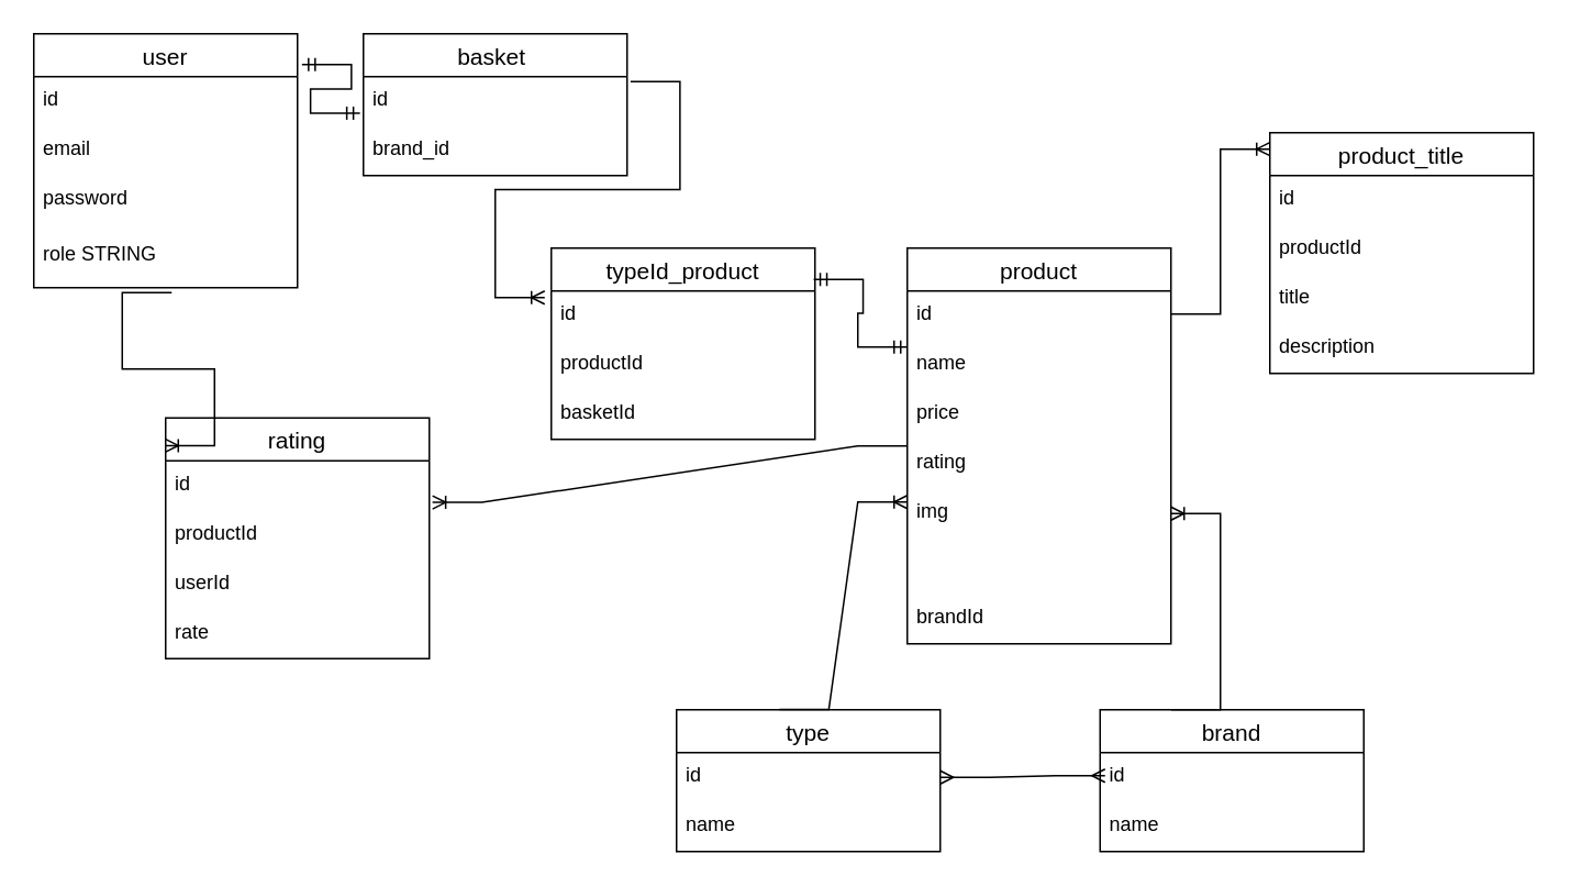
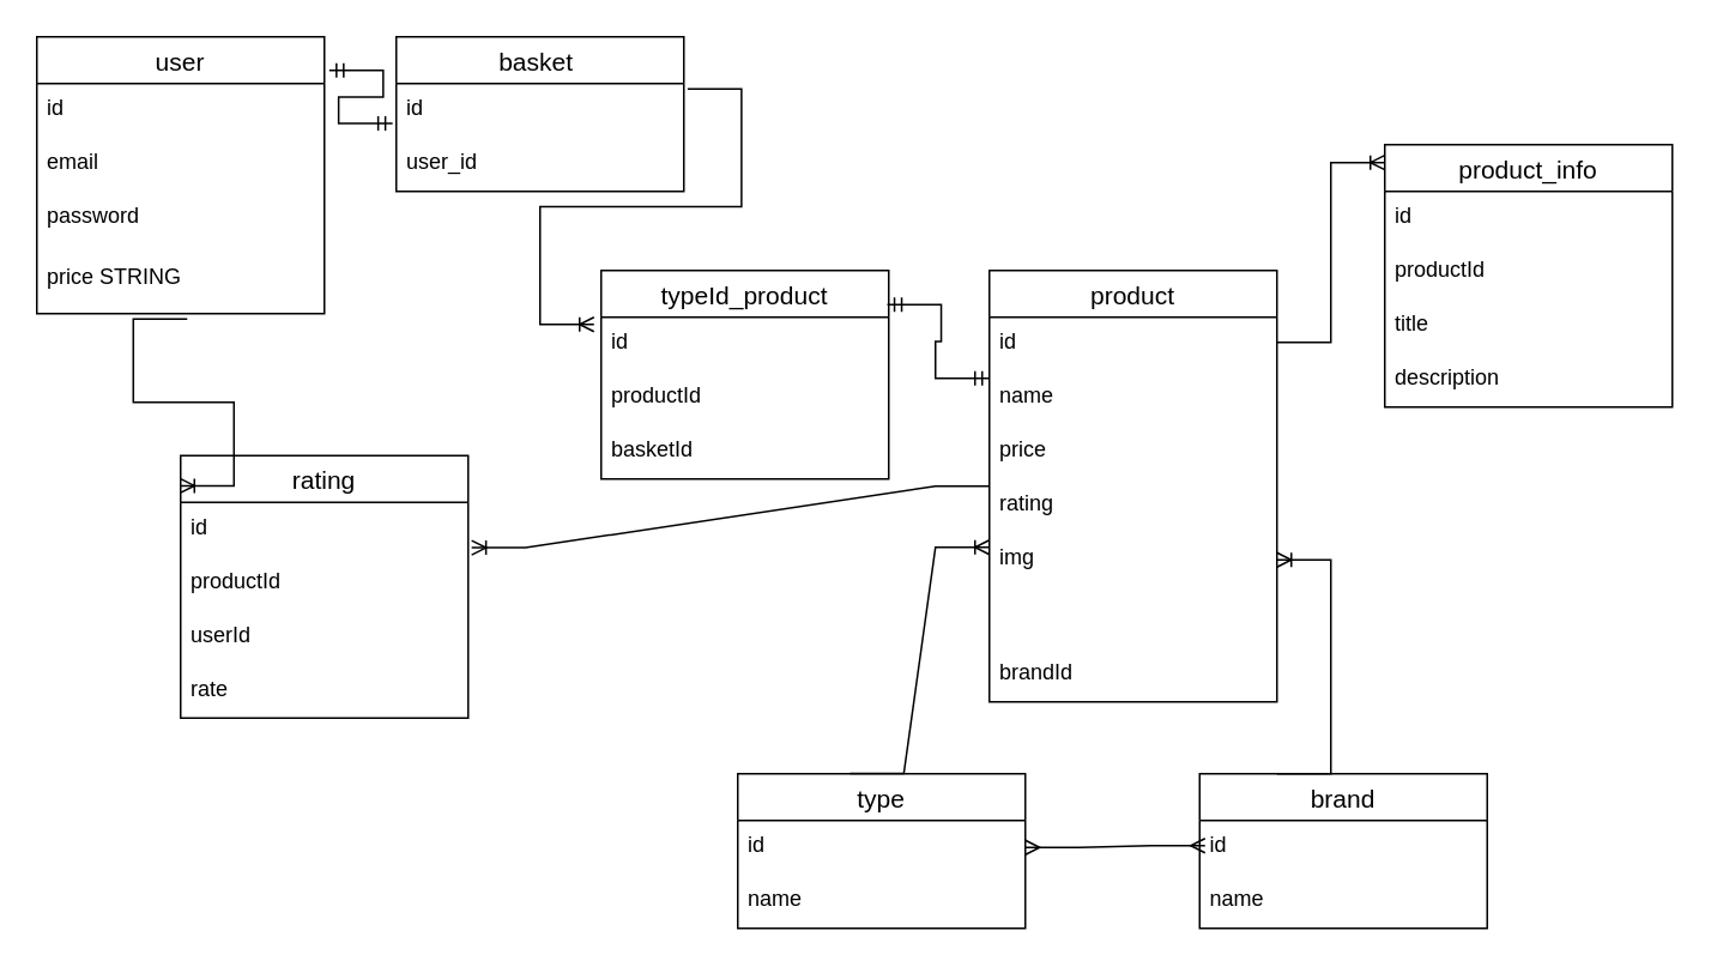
- <mxCell id="9" value="brand_id" style="text;strokeColor=none;fillColor=none;spacingLeft=4;spacingRight=4;overflow=hidden;rotatable=0;points=[[0,0.5],[1,0.5]];portConstraint=eastwest;fontSize=12;" parent="7" vertex="1"><mxGeometry y="56" width="160" height="30" as="geometry" /></mxCell>
+ <mxCell id="9" value="user_id" style="text;strokeColor=none;fillColor=none;spacingLeft=4;spacingRight=4;overflow=hidden;rotatable=0;points=[[0,0.5],[1,0.5]];portConstraint=eastwest;fontSize=12;" parent="7" vertex="1"><mxGeometry y="56" width="160" height="30" as="geometry" /></mxCell>
- <mxCell id="25" value="product_title" style="swimlane;fontStyle=0;childLayout=stackLayout;horizontal=1;startSize=26;horizontalStack=0;resizeParent=1;resizeParentMax=0;resizeLast=0;collapsible=1;marginBottom=0;align=center;fontSize=14;" parent="1" vertex="1"><mxGeometry x="770" y="80" width="160" height="146" as="geometry" /></mxCell>
+ <mxCell id="25" value="product_info" style="swimlane;fontStyle=0;childLayout=stackLayout;horizontal=1;startSize=26;horizontalStack=0;resizeParent=1;resizeParentMax=0;resizeLast=0;collapsible=1;marginBottom=0;align=center;fontSize=14;" parent="1" vertex="1"><mxGeometry x="770" y="80" width="160" height="146" as="geometry" /></mxCell>
- <mxCell id="6" value="role STRING" style="text;strokeColor=none;fillColor=none;spacingLeft=4;spacingRight=4;overflow=hidden;rotatable=0;points=[[0,0.5],[1,0.5]];portConstraint=eastwest;fontSize=12;" parent="2" vertex="1"><mxGeometry y="120" width="160" height="34" as="geometry" /></mxCell>
+ <mxCell id="6" value="price STRING" style="text;strokeColor=none;fillColor=none;spacingLeft=4;spacingRight=4;overflow=hidden;rotatable=0;points=[[0,0.5],[1,0.5]];portConstraint=eastwest;fontSize=12;" parent="2" vertex="1"><mxGeometry y="120" width="160" height="34" as="geometry" /></mxCell>
